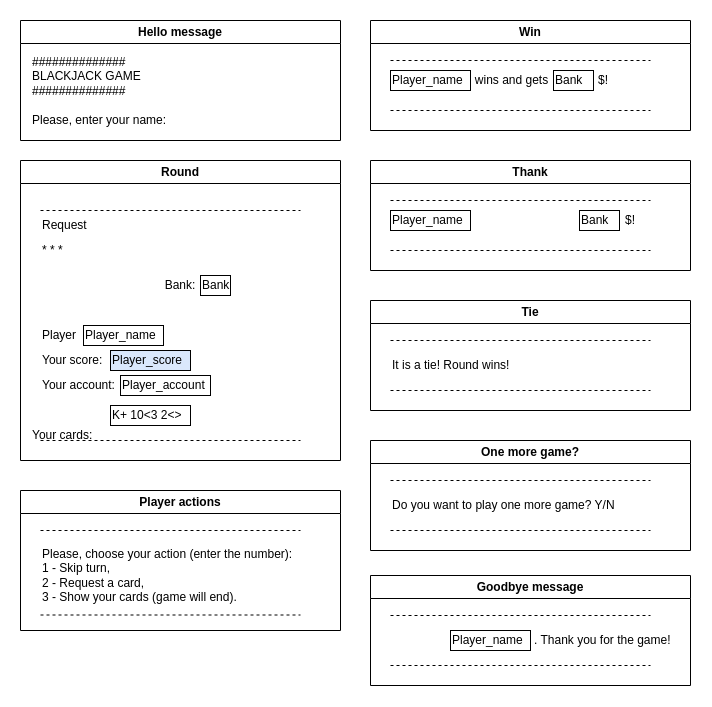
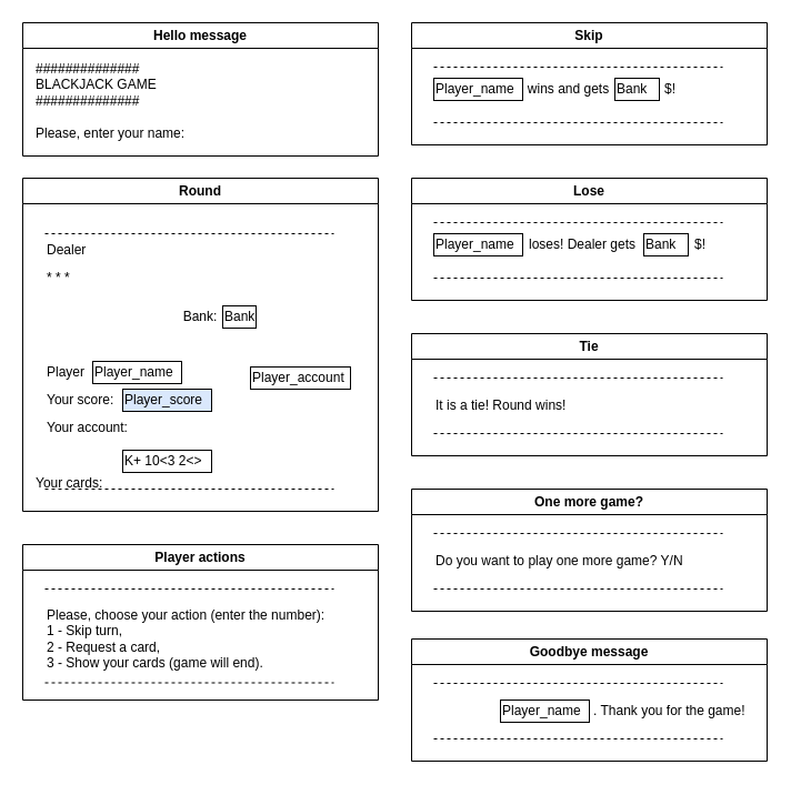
- <mxCell id="17" value="Win" style="swimlane;whiteSpace=wrap;html=1;" parent="1" vertex="1"><mxGeometry x="370" y="20" width="320" height="110" as="geometry" /></mxCell>
+ <mxCell id="17" value="Skip" style="swimlane;whiteSpace=wrap;html=1;" parent="1" vertex="1"><mxGeometry x="370" y="20" width="320" height="110" as="geometry" /></mxCell>
- <mxCell id="24" value="Thank" style="swimlane;whiteSpace=wrap;html=1;" parent="1" vertex="1"><mxGeometry x="370" y="160" width="320" height="110" as="geometry" /></mxCell>
+ <mxCell id="24" value="Lose" style="swimlane;whiteSpace=wrap;html=1;" parent="1" vertex="1"><mxGeometry x="370" y="160" width="320" height="110" as="geometry" /></mxCell>
+ <mxCell id="28" value="loses! Dealer gets" style="text;html=1;strokeColor=none;fillColor=none;align=center;verticalAlign=middle;whiteSpace=wrap;rounded=0;" parent="24" vertex="1"><mxGeometry x="104" y="45" width="100" height="30" as="geometry" /></mxCell>
- <mxCell id="12" value="Request" style="text;html=1;strokeColor=none;fillColor=none;align=left;verticalAlign=middle;whiteSpace=wrap;rounded=0;" parent="2" vertex="1"><mxGeometry x="20" y="50" width="60" height="30" as="geometry" /></mxCell>
+ <mxCell id="12" value="Dealer" style="text;html=1;strokeColor=none;fillColor=none;align=left;verticalAlign=middle;whiteSpace=wrap;rounded=0;" parent="2" vertex="1"><mxGeometry x="20" y="50" width="60" height="30" as="geometry" /></mxCell>
- <mxCell id="10" value="Player_account" style="whiteSpace=wrap;html=1;align=left;" parent="2" vertex="1"><mxGeometry x="100" y="215" width="90" height="20" as="geometry" /></mxCell>
+ <mxCell id="10" value="Player_account" style="whiteSpace=wrap;html=1;align=left;" parent="2" vertex="1"><mxGeometry x="205" y="170" width="90" height="20" as="geometry" /></mxCell>
